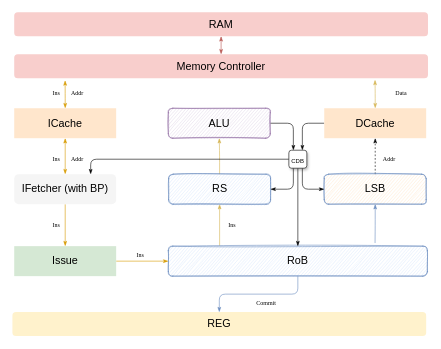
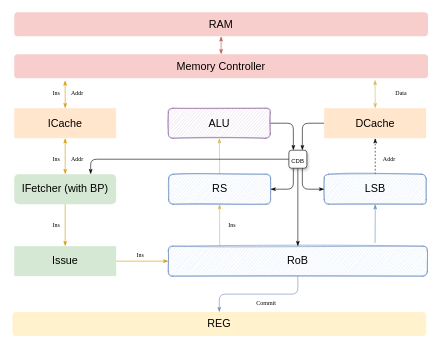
- <mxCell id="11" value="IFetcher (with BP)" style="whiteSpace=wrap;html=1;glass=0;strokeColor=none;fontSize=18;fillColor=#f5f5f5;rounded=1;sketch=0;shadow=0;" vertex="1" parent="1"><mxGeometry x="23" y="290" width="170" height="50" as="geometry" /></mxCell>
+ <mxCell id="11" value="IFetcher (with BP)" style="whiteSpace=wrap;html=1;glass=0;strokeColor=none;fontSize=18;fillColor=#d5e8d4;rounded=1;sketch=0;shadow=0;" vertex="1" parent="1"><mxGeometry x="23" y="290" width="170" height="50" as="geometry" /></mxCell>
- <mxCell id="18" value="LSB" style="whiteSpace=wrap;html=1;glass=0;strokeColor=#6c8ebf;fontSize=18;fillColor=#ffe6cc;rounded=1;sketch=1;" vertex="1" parent="1"><mxGeometry x="540" y="290" width="170" height="50" as="geometry" /></mxCell>
+ <mxCell id="18" value="LSB" style="whiteSpace=wrap;html=1;glass=0;strokeColor=#6c8ebf;fontSize=18;fillColor=#dae8fc;rounded=1;sketch=1;" vertex="1" parent="1"><mxGeometry x="540" y="290" width="170" height="50" as="geometry" /></mxCell>
